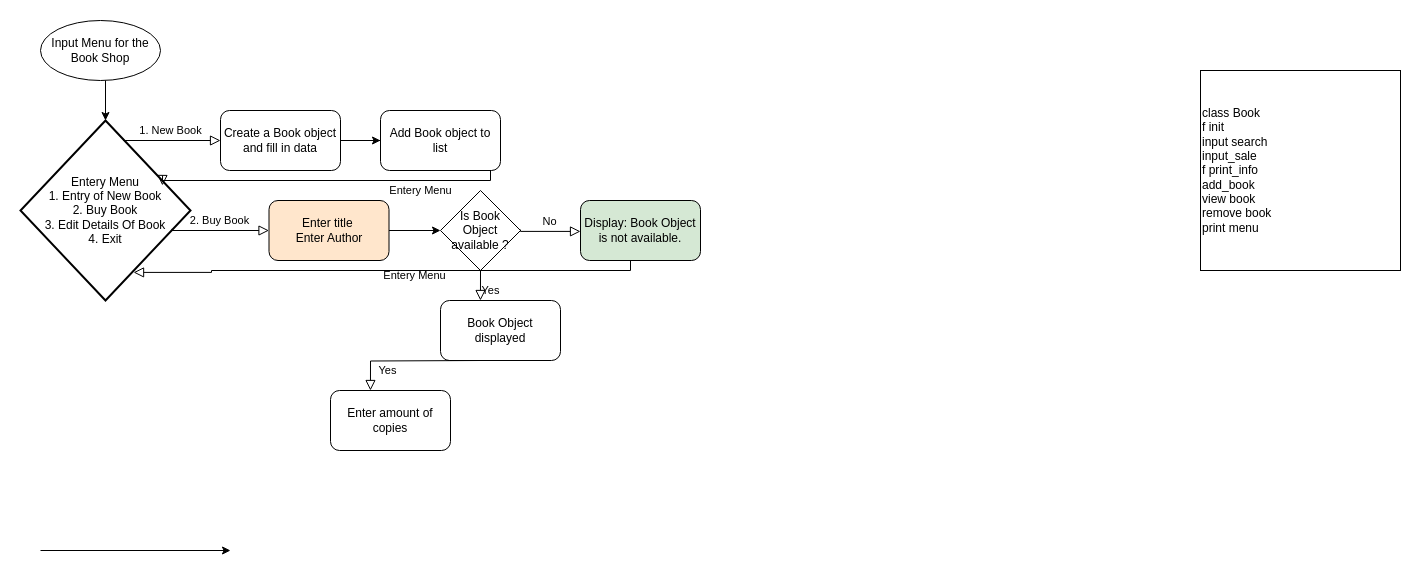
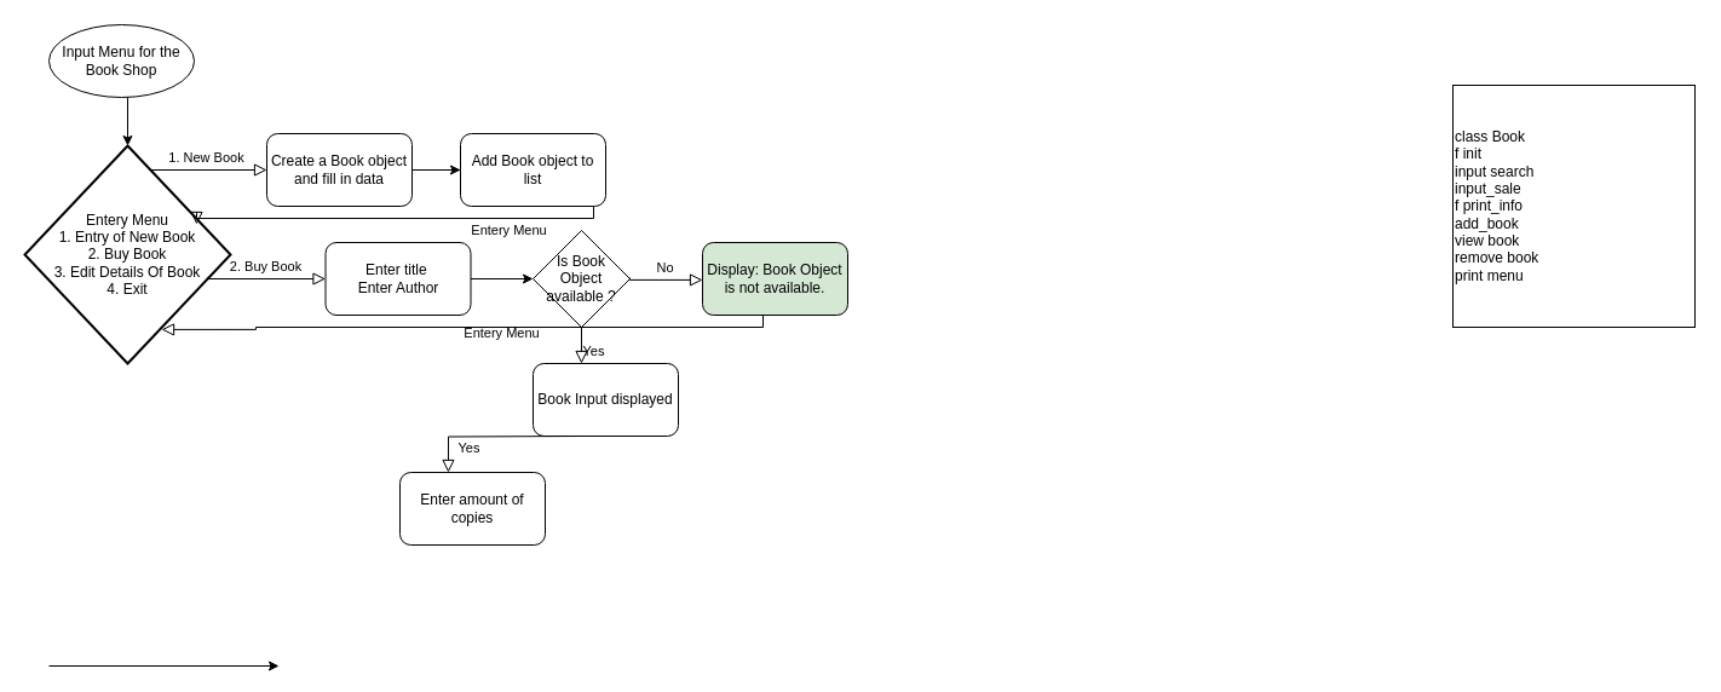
- <mxCell id="13" value="Enter title&amp;nbsp;&lt;br&gt;Enter Author" style="rounded=1;whiteSpace=wrap;html=1;fillColor=#ffe6cc;" parent="1" vertex="1"><mxGeometry x="268.5" y="200" width="120" height="60" as="geometry" /></mxCell>
+ <mxCell id="13" value="Enter title&amp;nbsp;&lt;br&gt;Enter Author" style="rounded=1;whiteSpace=wrap;html=1;" parent="1" vertex="1"><mxGeometry x="268.5" y="200" width="120" height="60" as="geometry" /></mxCell>
- <mxCell id="21" value="Book Object displayed" style="rounded=1;whiteSpace=wrap;html=1;" parent="1" vertex="1"><mxGeometry x="440" y="300" width="120" height="60" as="geometry" /></mxCell>
+ <mxCell id="21" value="Book Input displayed" style="rounded=1;whiteSpace=wrap;html=1;" parent="1" vertex="1"><mxGeometry x="440" y="300" width="120" height="60" as="geometry" /></mxCell>
